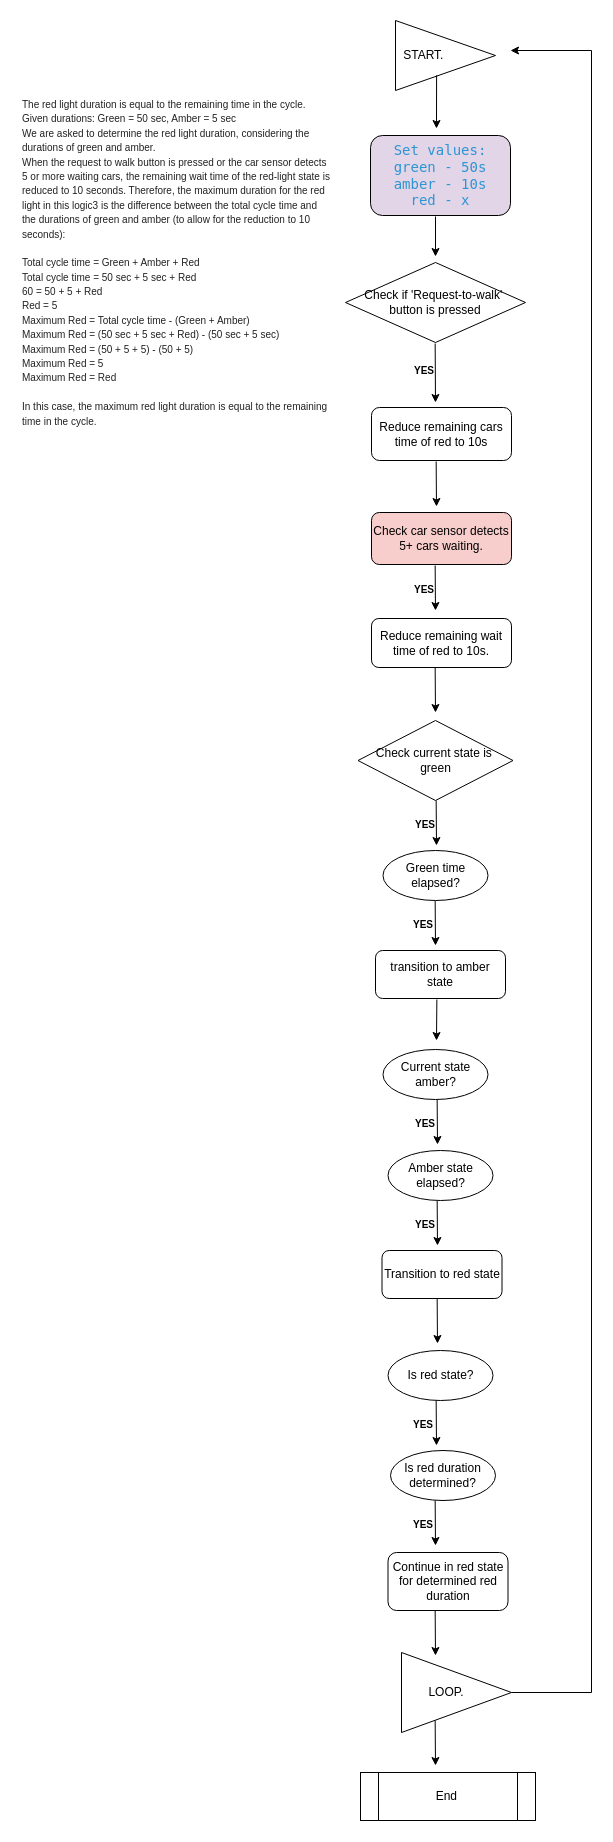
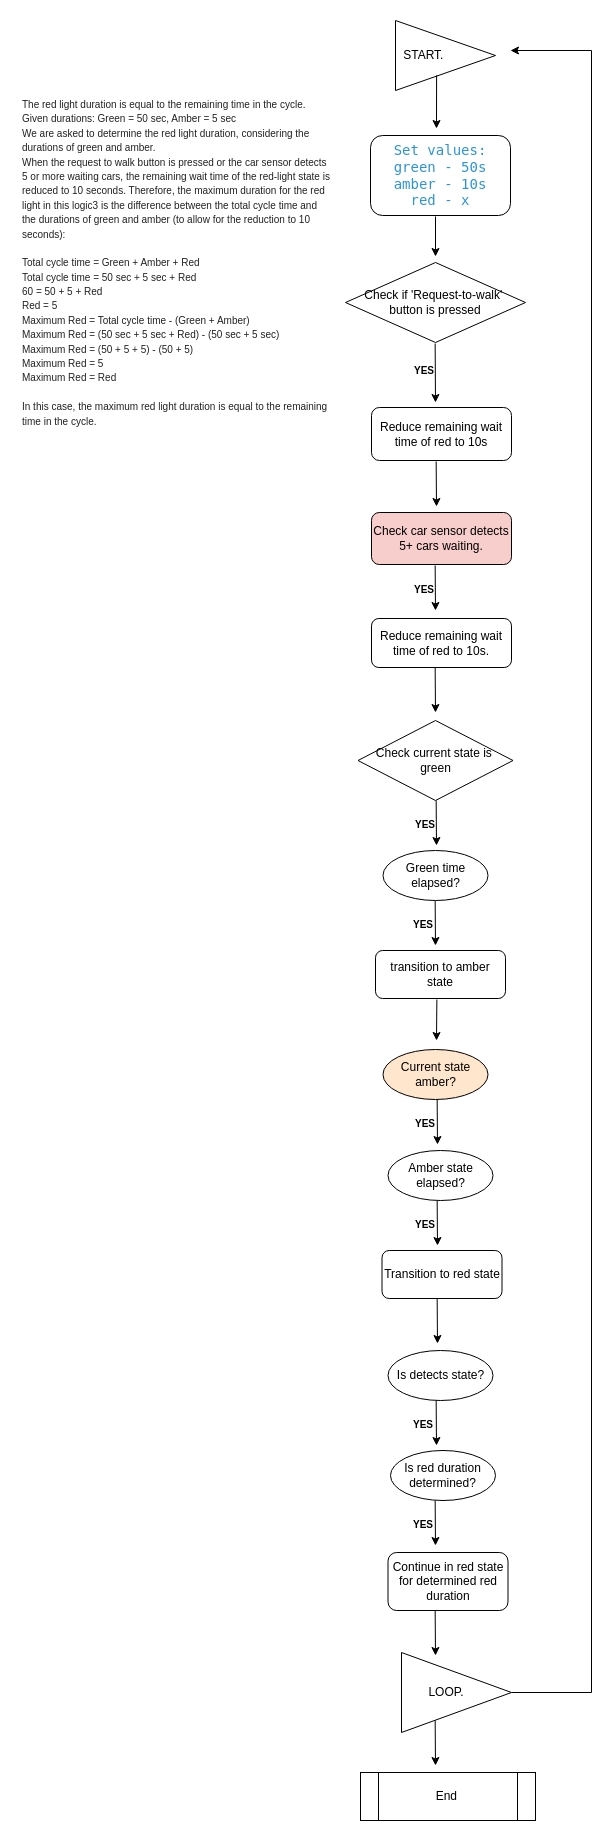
- <mxCell id="2" value="&lt;span style=&quot;border: 0px solid rgb(217, 217, 227); box-sizing: border-box; --tw-border-spacing-x: 0; --tw-border-spacing-y: 0; --tw-translate-x: 0; --tw-translate-y: 0; --tw-rotate: 0; --tw-skew-x: 0; --tw-skew-y: 0; --tw-scale-x: 1; --tw-scale-y: 1; --tw-pan-x: ; --tw-pan-y: ; --tw-pinch-zoom: ; --tw-scroll-snap-strictness: proximity; --tw-gradient-from-position: ; --tw-gradient-via-position: ; --tw-gradient-to-position: ; --tw-ordinal: ; --tw-slashed-zero: ; --tw-numeric-figure: ; --tw-numeric-spacing: ; --tw-numeric-fraction: ; --tw-ring-inset: ; --tw-ring-offset-width: 0px; --tw-ring-offset-color: #fff; --tw-ring-color: rgba(69,89,164,0.5); --tw-ring-offset-shadow: 0 0 transparent; --tw-ring-shadow: 0 0 transparent; --tw-shadow: 0 0 transparent; --tw-shadow-colored: 0 0 transparent; --tw-blur: ; --tw-brightness: ; --tw-contrast: ; --tw-grayscale: ; --tw-hue-rotate: ; --tw-invert: ; --tw-saturate: ; --tw-sepia: ; --tw-drop-shadow: ; --tw-backdrop-blur: ; --tw-backdrop-brightness: ; --tw-backdrop-contrast: ; --tw-backdrop-grayscale: ; --tw-backdrop-hue-rotate: ; --tw-backdrop-invert: ; --tw-backdrop-opacity: ; --tw-backdrop-saturate: ; --tw-backdrop-sepia: ; color: rgb(46, 149, 211); font-family: &amp;quot;Söhne Mono&amp;quot;, Monaco, &amp;quot;Andale Mono&amp;quot;, &amp;quot;Ubuntu Mono&amp;quot;, monospace; font-size: 14px; font-style: normal; font-variant-caps: normal; font-weight: 400; letter-spacing: normal; text-align: left; text-indent: 0px; text-transform: none; word-spacing: 0px; -webkit-text-stroke-width: 0px; text-decoration: none;&quot; class=&quot;hljs-keyword&quot;&gt;Set values:&lt;br&gt;green - 50s&lt;br&gt;amber - 10s&lt;br&gt;red - x&lt;br&gt;&lt;/span&gt;" style="rounded=1;whiteSpace=wrap;html=1;fillColor=#e1d5e7;" parent="1" vertex="1"><mxGeometry x="370" y="135" width="140" height="80" as="geometry" /></mxCell>
+ <mxCell id="2" value="&lt;span style=&quot;border: 0px solid rgb(217, 217, 227); box-sizing: border-box; --tw-border-spacing-x: 0; --tw-border-spacing-y: 0; --tw-translate-x: 0; --tw-translate-y: 0; --tw-rotate: 0; --tw-skew-x: 0; --tw-skew-y: 0; --tw-scale-x: 1; --tw-scale-y: 1; --tw-pan-x: ; --tw-pan-y: ; --tw-pinch-zoom: ; --tw-scroll-snap-strictness: proximity; --tw-gradient-from-position: ; --tw-gradient-via-position: ; --tw-gradient-to-position: ; --tw-ordinal: ; --tw-slashed-zero: ; --tw-numeric-figure: ; --tw-numeric-spacing: ; --tw-numeric-fraction: ; --tw-ring-inset: ; --tw-ring-offset-width: 0px; --tw-ring-offset-color: #fff; --tw-ring-color: rgba(69,89,164,0.5); --tw-ring-offset-shadow: 0 0 transparent; --tw-ring-shadow: 0 0 transparent; --tw-shadow: 0 0 transparent; --tw-shadow-colored: 0 0 transparent; --tw-blur: ; --tw-brightness: ; --tw-contrast: ; --tw-grayscale: ; --tw-hue-rotate: ; --tw-invert: ; --tw-saturate: ; --tw-sepia: ; --tw-drop-shadow: ; --tw-backdrop-blur: ; --tw-backdrop-brightness: ; --tw-backdrop-contrast: ; --tw-backdrop-grayscale: ; --tw-backdrop-hue-rotate: ; --tw-backdrop-invert: ; --tw-backdrop-opacity: ; --tw-backdrop-saturate: ; --tw-backdrop-sepia: ; color: rgb(46, 149, 211); font-family: &amp;quot;Söhne Mono&amp;quot;, Monaco, &amp;quot;Andale Mono&amp;quot;, &amp;quot;Ubuntu Mono&amp;quot;, monospace; font-size: 14px; font-style: normal; font-variant-caps: normal; font-weight: 400; letter-spacing: normal; text-align: left; text-indent: 0px; text-transform: none; word-spacing: 0px; -webkit-text-stroke-width: 0px; text-decoration: none;&quot; class=&quot;hljs-keyword&quot;&gt;Set values:&lt;br&gt;green - 50s&lt;br&gt;amber - 10s&lt;br&gt;red - x&lt;br&gt;&lt;/span&gt;" style="rounded=1;whiteSpace=wrap;html=1;" parent="1" vertex="1"><mxGeometry x="370" y="135" width="140" height="80" as="geometry" /></mxCell>
- <mxCell id="3" value="Reduce remaining cars time of red to 10s" style="rounded=1;whiteSpace=wrap;html=1;" parent="1" vertex="1"><mxGeometry x="371" y="407" width="140" height="53" as="geometry" /></mxCell>
+ <mxCell id="3" value="Reduce remaining wait time of red to 10s" style="rounded=1;whiteSpace=wrap;html=1;" parent="1" vertex="1"><mxGeometry x="371" y="407" width="140" height="53" as="geometry" /></mxCell>
- <mxCell id="43" value="Current state amber?" style="ellipse;whiteSpace=wrap;html=1;" vertex="1" parent="1"><mxGeometry x="382.5" y="1049" width="105" height="50" as="geometry" /></mxCell>
+ <mxCell id="43" value="Current state amber?" style="ellipse;whiteSpace=wrap;html=1;fillColor=#ffe6cc;" vertex="1" parent="1"><mxGeometry x="382.5" y="1049" width="105" height="50" as="geometry" /></mxCell>
- <mxCell id="34" value="Is red state?" style="ellipse;whiteSpace=wrap;html=1;" vertex="1" parent="1"><mxGeometry x="387.5" y="1350" width="105" height="50" as="geometry" /></mxCell>
+ <mxCell id="34" value="Is detects state?" style="ellipse;whiteSpace=wrap;html=1;" vertex="1" parent="1"><mxGeometry x="387.5" y="1350" width="105" height="50" as="geometry" /></mxCell>
